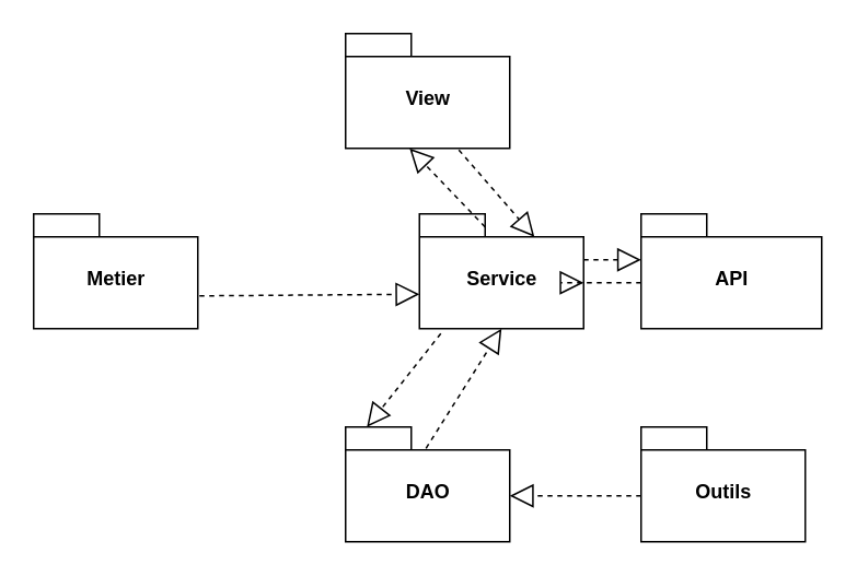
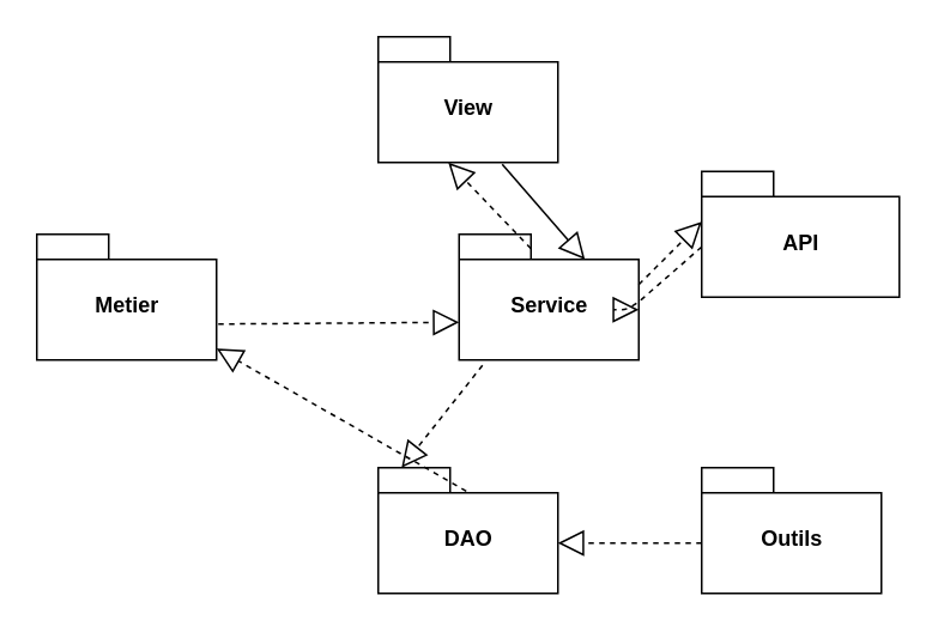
- <mxCell id="15" value="" style="endArrow=block;dashed=1;endFill=0;endSize=12;html=1;entryX=0;entryY=0;entryDx=70;entryDy=14;entryPerimeter=0;exitX=0.69;exitY=1.014;exitDx=0;exitDy=0;exitPerimeter=0;" edge="1" parent="1" source="9" target="8"><mxGeometry width="160" relative="1" as="geometry"><mxPoint x="131" y="190" as="sourcePoint" /><mxPoint x="220" y="189" as="targetPoint" /></mxGeometry></mxCell>
+ <mxCell id="15" value="" style="endArrow=block;dashed=0;endFill=0;endSize=12;html=1;entryX=0;entryY=0;entryDx=70;entryDy=14;entryPerimeter=0;exitX=0.69;exitY=1.014;exitDx=0;exitDy=0;exitPerimeter=0;" edge="1" parent="1" source="9" target="8"><mxGeometry width="160" relative="1" as="geometry"><mxPoint x="131" y="190" as="sourcePoint" /><mxPoint x="220" y="189" as="targetPoint" /></mxGeometry></mxCell>
- <mxCell id="12" value="API" style="shape=folder;fontStyle=1;spacingTop=10;tabWidth=40;tabHeight=14;tabPosition=left;html=1;" parent="1" vertex="1"><mxGeometry x="390" y="130" width="110" height="70" as="geometry" /></mxCell>
+ <mxCell id="12" value="API" style="shape=folder;fontStyle=1;spacingTop=10;tabWidth=40;tabHeight=14;tabPosition=left;html=1;" parent="1" vertex="1"><mxGeometry x="390" y="95" width="110" height="70" as="geometry" /></mxCell>
- <mxCell id="7" value="" style="endArrow=block;dashed=1;endFill=0;endSize=12;html=1;exitX=0.49;exitY=0.186;exitDx=0;exitDy=0;exitPerimeter=0;entryX=0.5;entryY=1;entryDx=0;entryDy=0;entryPerimeter=0;" parent="1" source="2" edge="1" target="8"><mxGeometry width="160" relative="1" as="geometry"><mxPoint x="260" y="310" as="sourcePoint" /><mxPoint x="220" y="260" as="targetPoint" /></mxGeometry></mxCell>
+ <mxCell id="7" value="" style="endArrow=block;dashed=1;endFill=0;endSize=12;html=1;exitX=0.49;exitY=0.186;exitDx=0;exitDy=0;exitPerimeter=0;" parent="1" source="2" edge="1" target="4"><mxGeometry width="160" relative="1" as="geometry"><mxPoint x="260" y="310" as="sourcePoint" /><mxPoint x="220" y="260" as="targetPoint" /></mxGeometry></mxCell>
